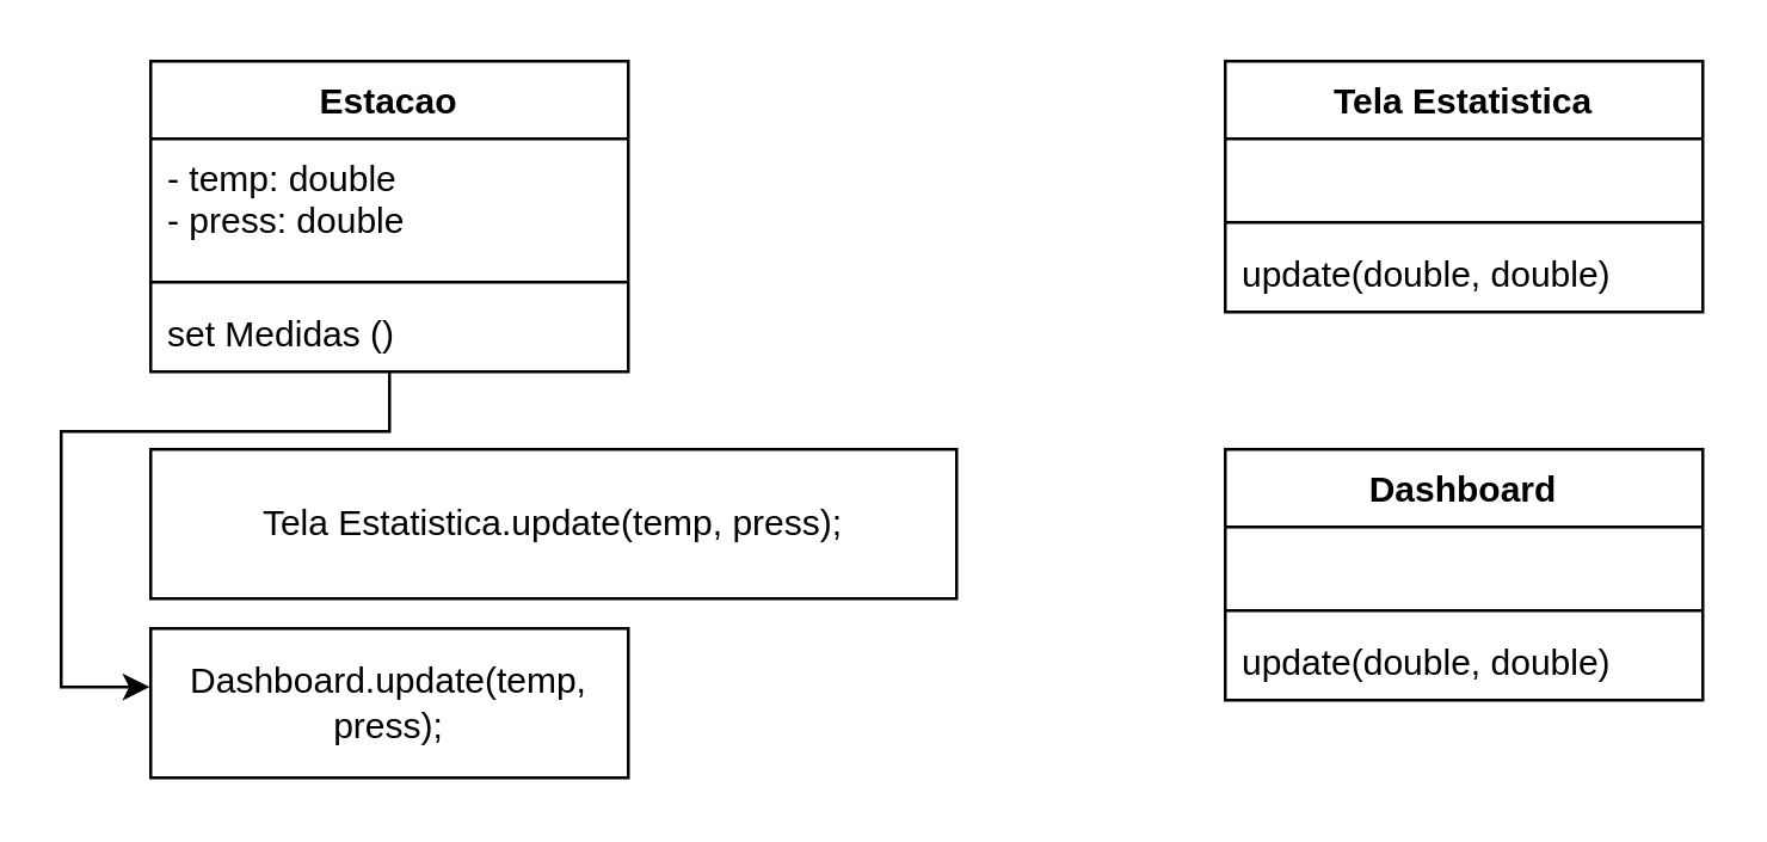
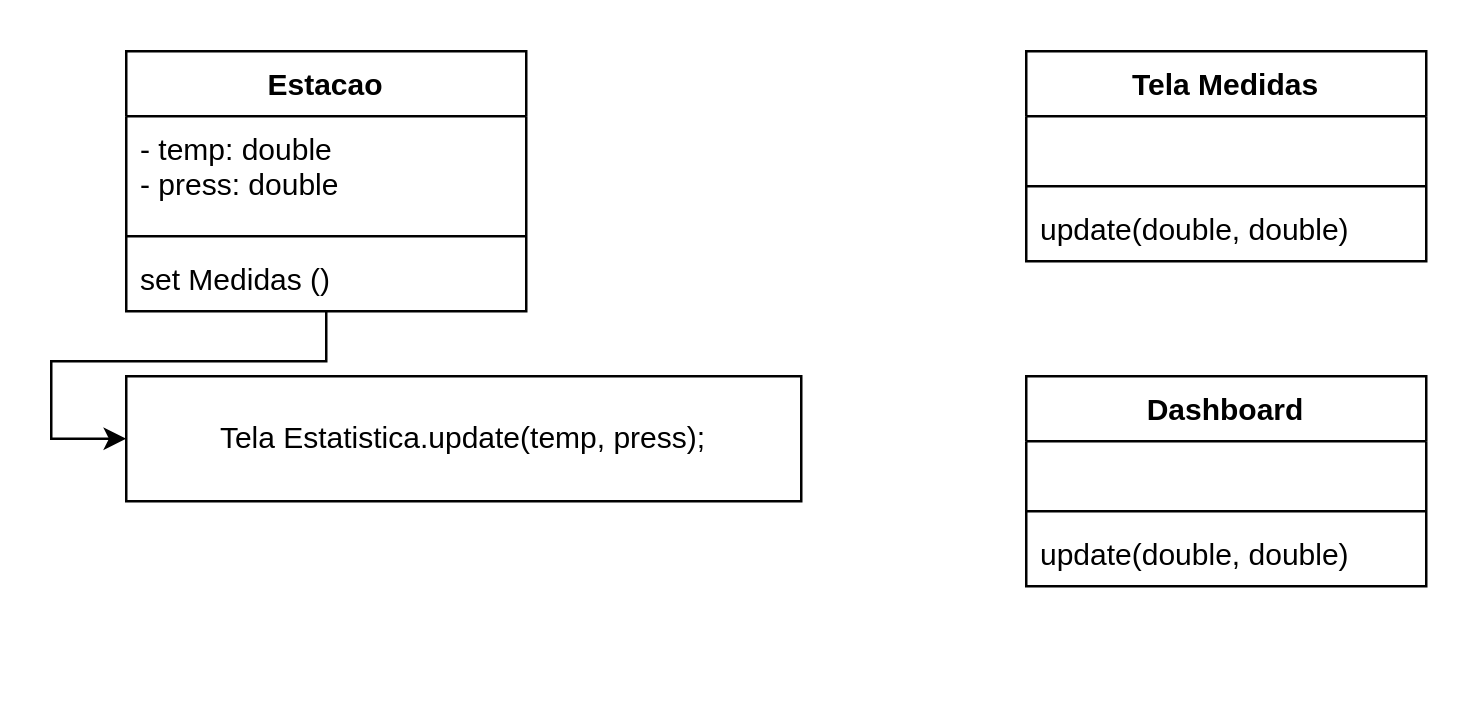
- <mxCell id="6" value="Tela Estatistica" style="swimlane;fontStyle=1;align=center;verticalAlign=top;childLayout=stackLayout;horizontal=1;startSize=26;horizontalStack=0;resizeParent=1;resizeParentMax=0;resizeLast=0;collapsible=1;marginBottom=0;whiteSpace=wrap;html=1;" vertex="1" parent="1"><mxGeometry x="410" y="20" width="160" height="84" as="geometry" /></mxCell>
+ <mxCell id="6" value="Tela Medidas" style="swimlane;fontStyle=1;align=center;verticalAlign=top;childLayout=stackLayout;horizontal=1;startSize=26;horizontalStack=0;resizeParent=1;resizeParentMax=0;resizeLast=0;collapsible=1;marginBottom=0;whiteSpace=wrap;html=1;" vertex="1" parent="1"><mxGeometry x="410" y="20" width="160" height="84" as="geometry" /></mxCell>
+ <mxCell id="16" style="edgeStyle=orthogonalEdgeStyle;rounded=0;orthogonalLoop=1;jettySize=auto;html=1;" edge="1" parent="1" source="5" target="14"><mxGeometry relative="1" as="geometry"><Array as="points"><mxPoint x="130" y="144" /><mxPoint x="20" y="144" /><mxPoint x="20" y="175" /></Array></mxGeometry></mxCell>
- <mxCell id="17" style="edgeStyle=orthogonalEdgeStyle;rounded=0;orthogonalLoop=1;jettySize=auto;html=1;entryX=-0.002;entryY=0.392;entryDx=0;entryDy=0;entryPerimeter=0;" edge="1" parent="1" source="5" target="15"><mxGeometry relative="1" as="geometry"><mxPoint x="130" y="120" as="sourcePoint" /><mxPoint x="210" y="230.5" as="targetPoint" /><Array as="points"><mxPoint x="130" y="144" /><mxPoint x="20" y="144" /><mxPoint x="20" y="230" /></Array></mxGeometry></mxCell>
- <mxCell id="15" value="Dashboard.update(temp, press);" style="html=1;whiteSpace=wrap;" vertex="1" parent="1"><mxGeometry x="50" y="210" width="160" height="50" as="geometry" /></mxCell>
